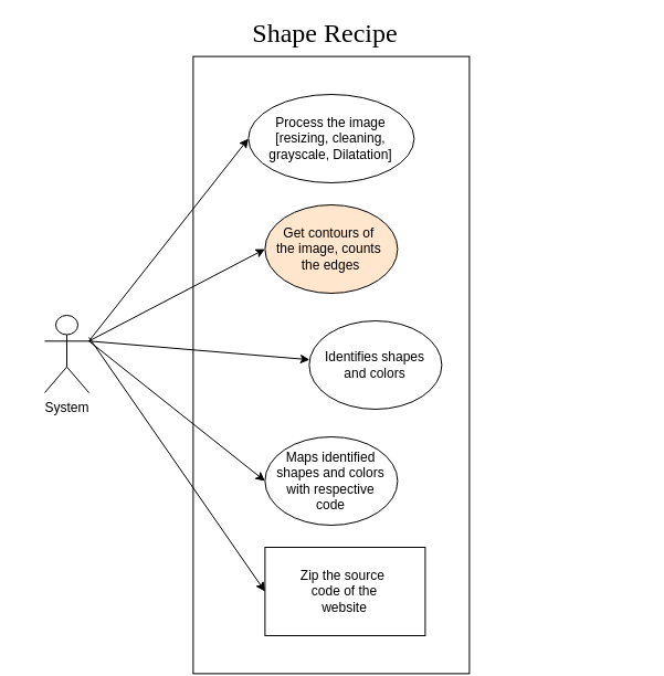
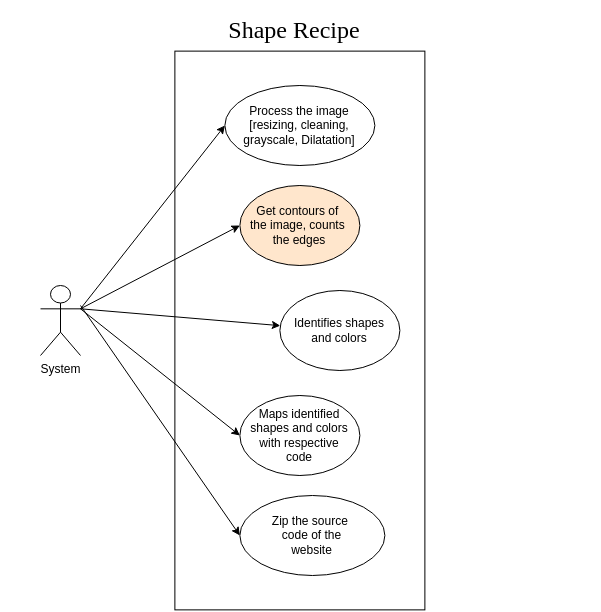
- <mxCell id="10" value="Zip the source&amp;nbsp;&lt;br&gt;code of the&lt;br&gt;website" style="whiteSpace=wrap;html=1;rounded=0;" vertex="1" parent="1"><mxGeometry x="239.38" y="495" width="145" height="80" as="geometry" /></mxCell>
+ <mxCell id="10" value="Zip the source&amp;nbsp;&lt;br&gt;code of the&lt;br&gt;website" style="ellipse;whiteSpace=wrap;html=1;" vertex="1" parent="1"><mxGeometry x="239.38" y="495" width="145" height="80" as="geometry" /></mxCell>
